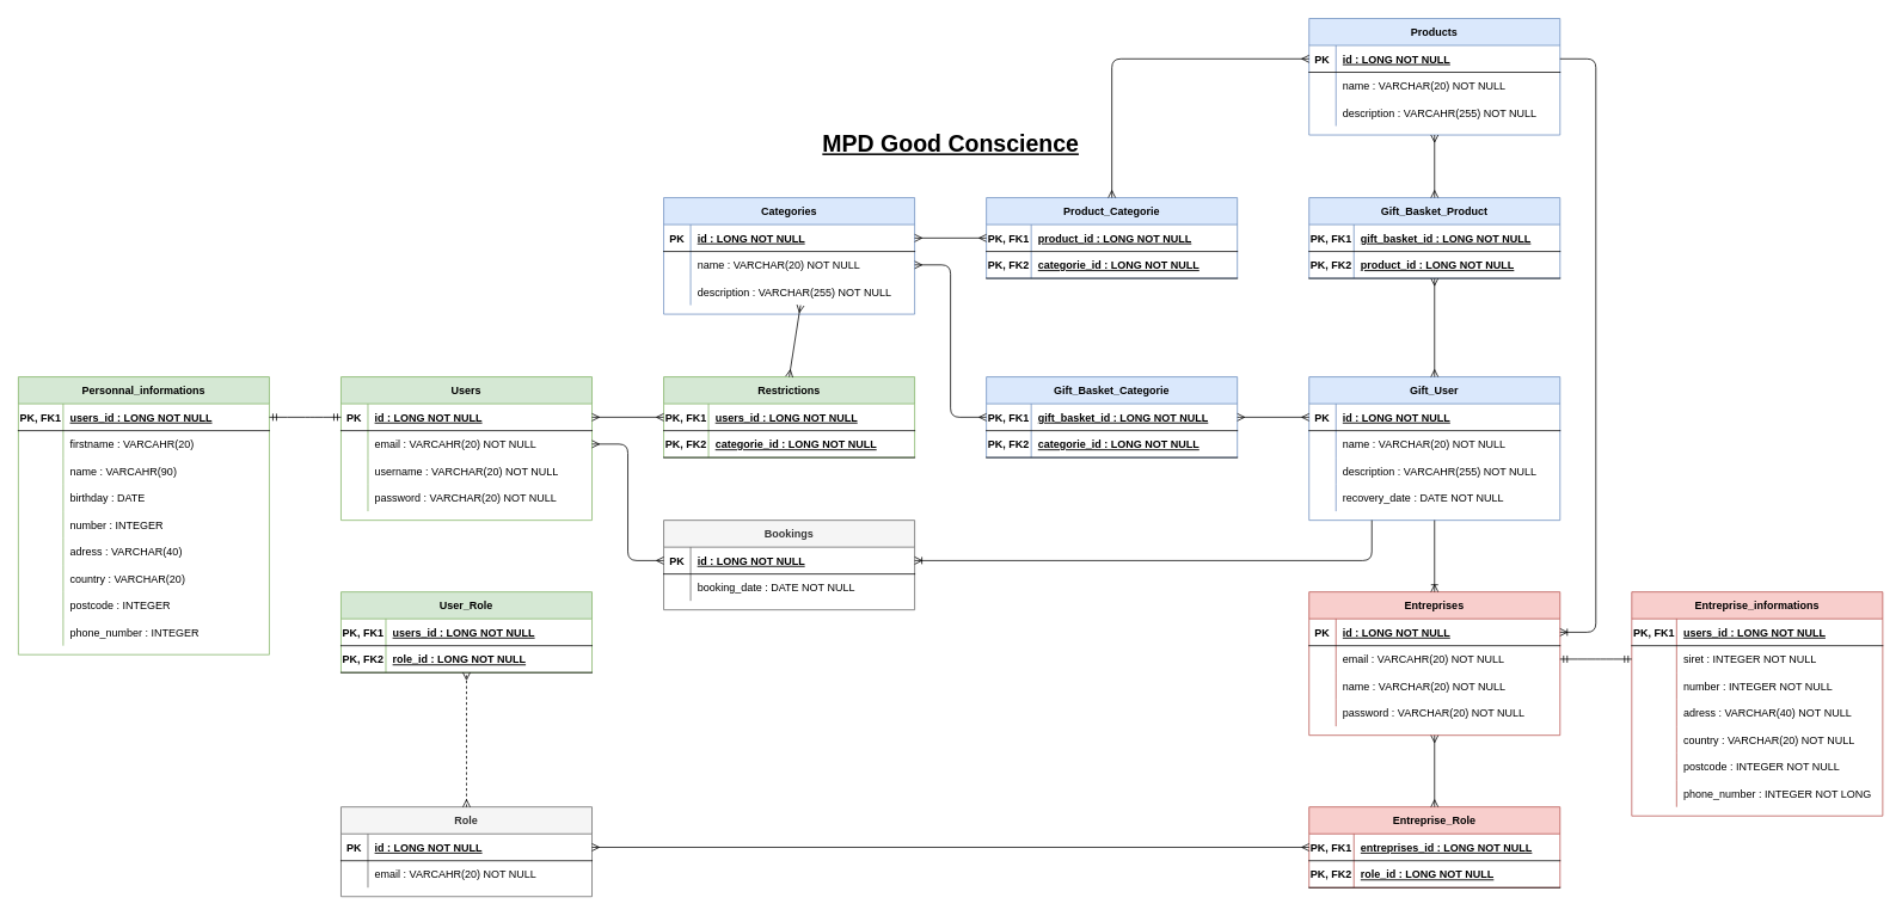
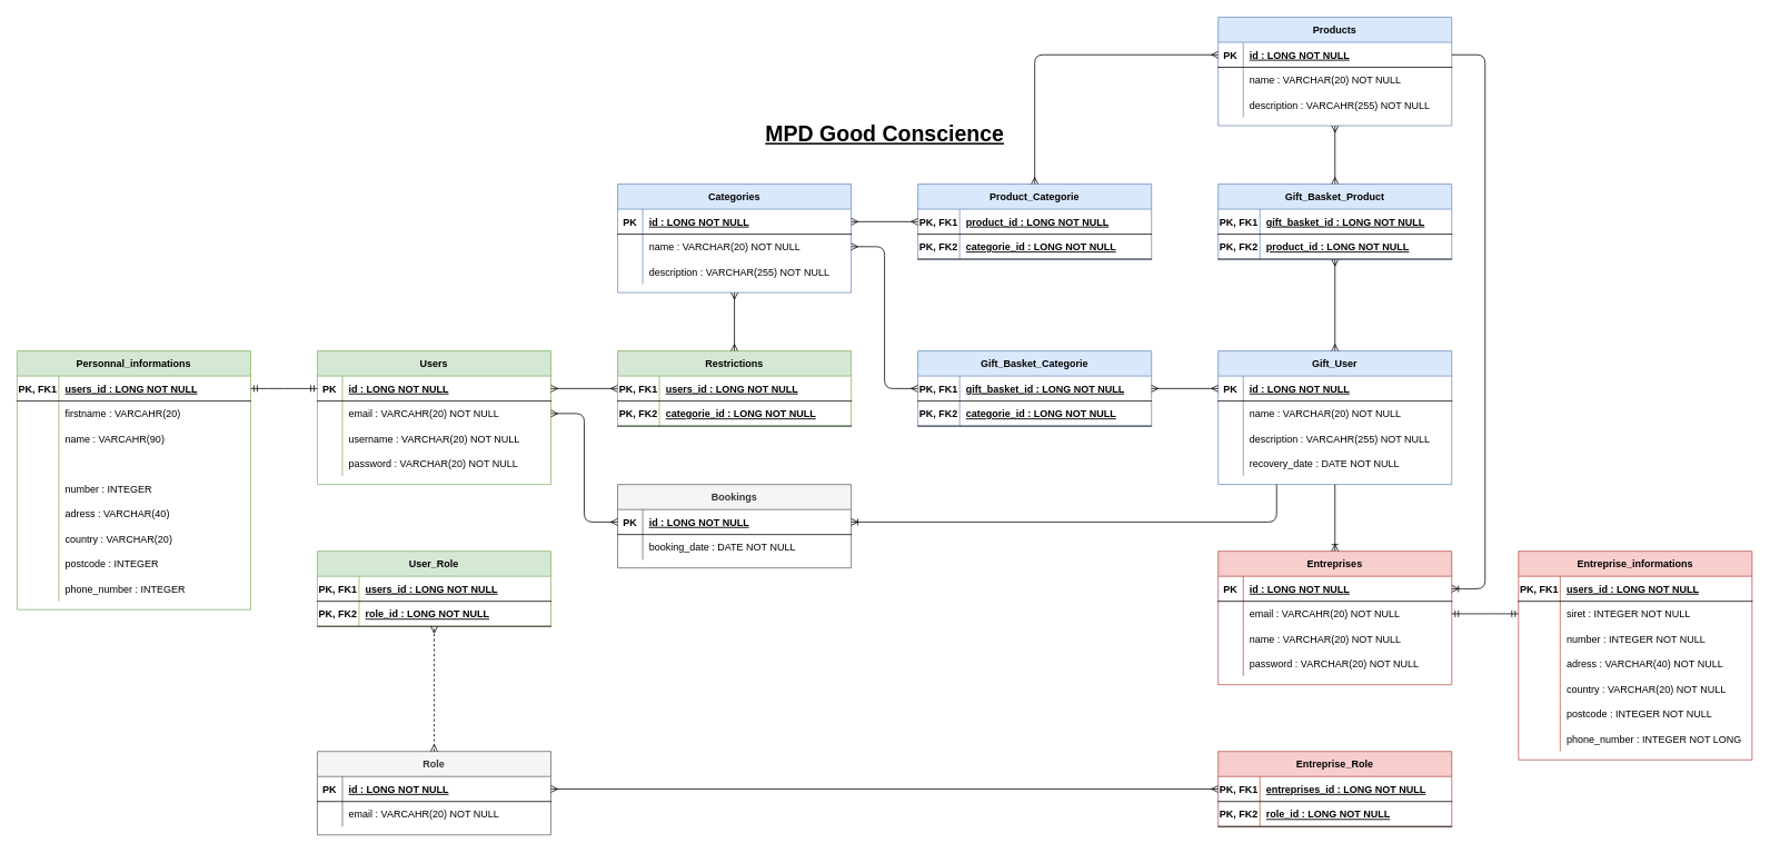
- <mxCell id="157" value="" style="fontSize=12;html=1;endArrow=ERmany;startArrow=ERmany;exitX=0.5;exitY=0;exitDx=0;exitDy=0;" parent="1" source="149" target="121" edge="1"><mxGeometry width="100" height="100" relative="1" as="geometry"><mxPoint x="750" y="475" as="sourcePoint" /><mxPoint x="670" y="475" as="targetPoint" /></mxGeometry></mxCell>
+ <mxCell id="157" value="" style="fontSize=12;html=1;endArrow=ERmany;startArrow=ERmany;exitX=0.5;exitY=0;exitDx=0;exitDy=0;entryX=0.5;entryY=1;entryDx=0;entryDy=0;" parent="1" source="149" target="112" edge="1"><mxGeometry width="100" height="100" relative="1" as="geometry"><mxPoint x="750" y="475" as="sourcePoint" /><mxPoint x="670" y="475" as="targetPoint" /></mxGeometry></mxCell>
- <mxCell id="27" value="birthday : DATE" style="shape=partialRectangle;connectable=0;fillColor=none;top=0;left=0;bottom=0;right=0;align=left;spacingLeft=6;overflow=hidden;" parent="25" vertex="1"><mxGeometry x="50.0" width="230.0" height="30" as="geometry" /></mxCell>
- <mxCell id="100" value="" style="fontSize=12;html=1;endArrow=ERmany;startArrow=ERmany;entryX=0.5;entryY=1;entryDx=0;entryDy=0;exitX=0.5;exitY=0;exitDx=0;exitDy=0;" parent="1" source="92" target="57" edge="1"><mxGeometry width="100" height="100" relative="1" as="geometry"><mxPoint x="1390" y="970" as="sourcePoint" /><mxPoint x="1490" y="870" as="targetPoint" /></mxGeometry></mxCell>
